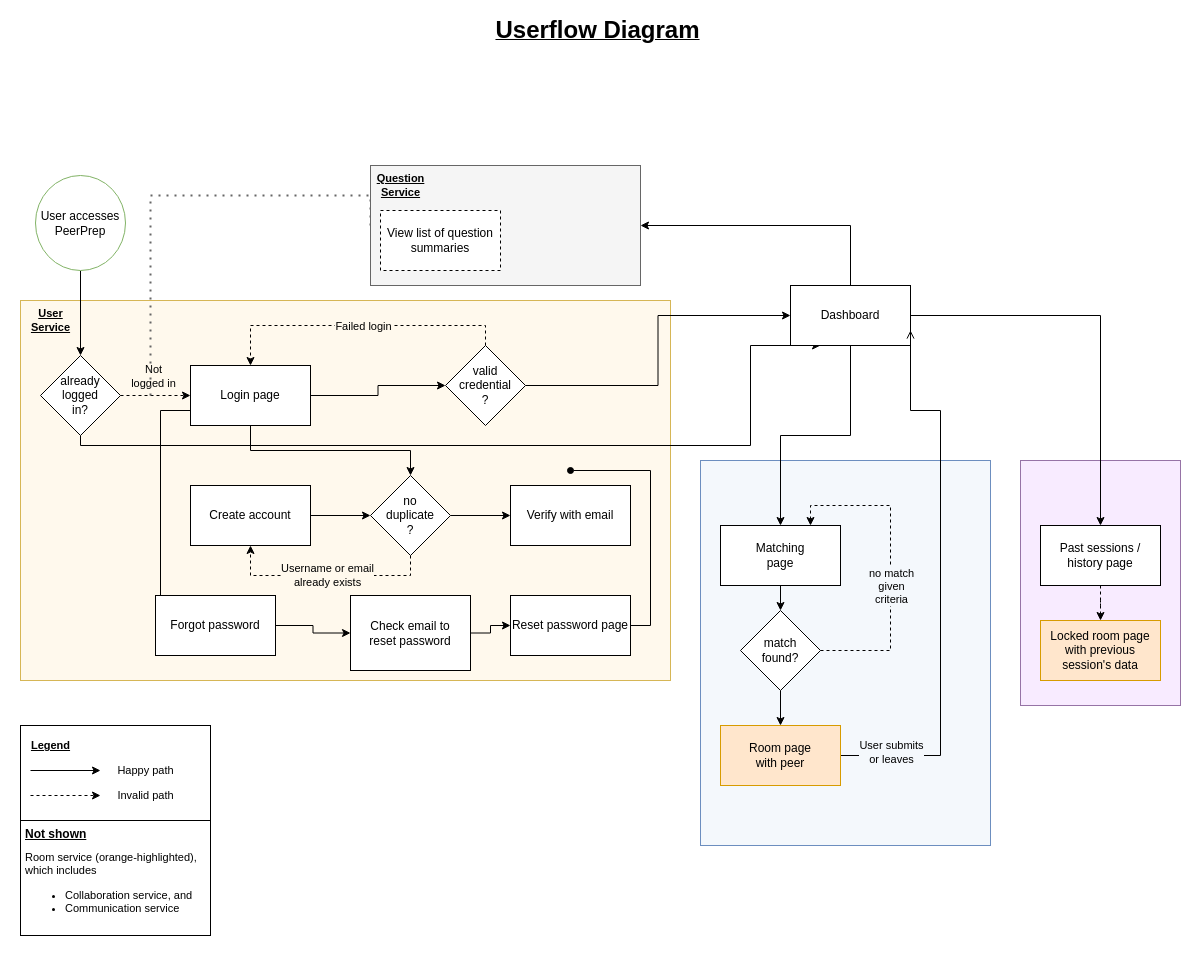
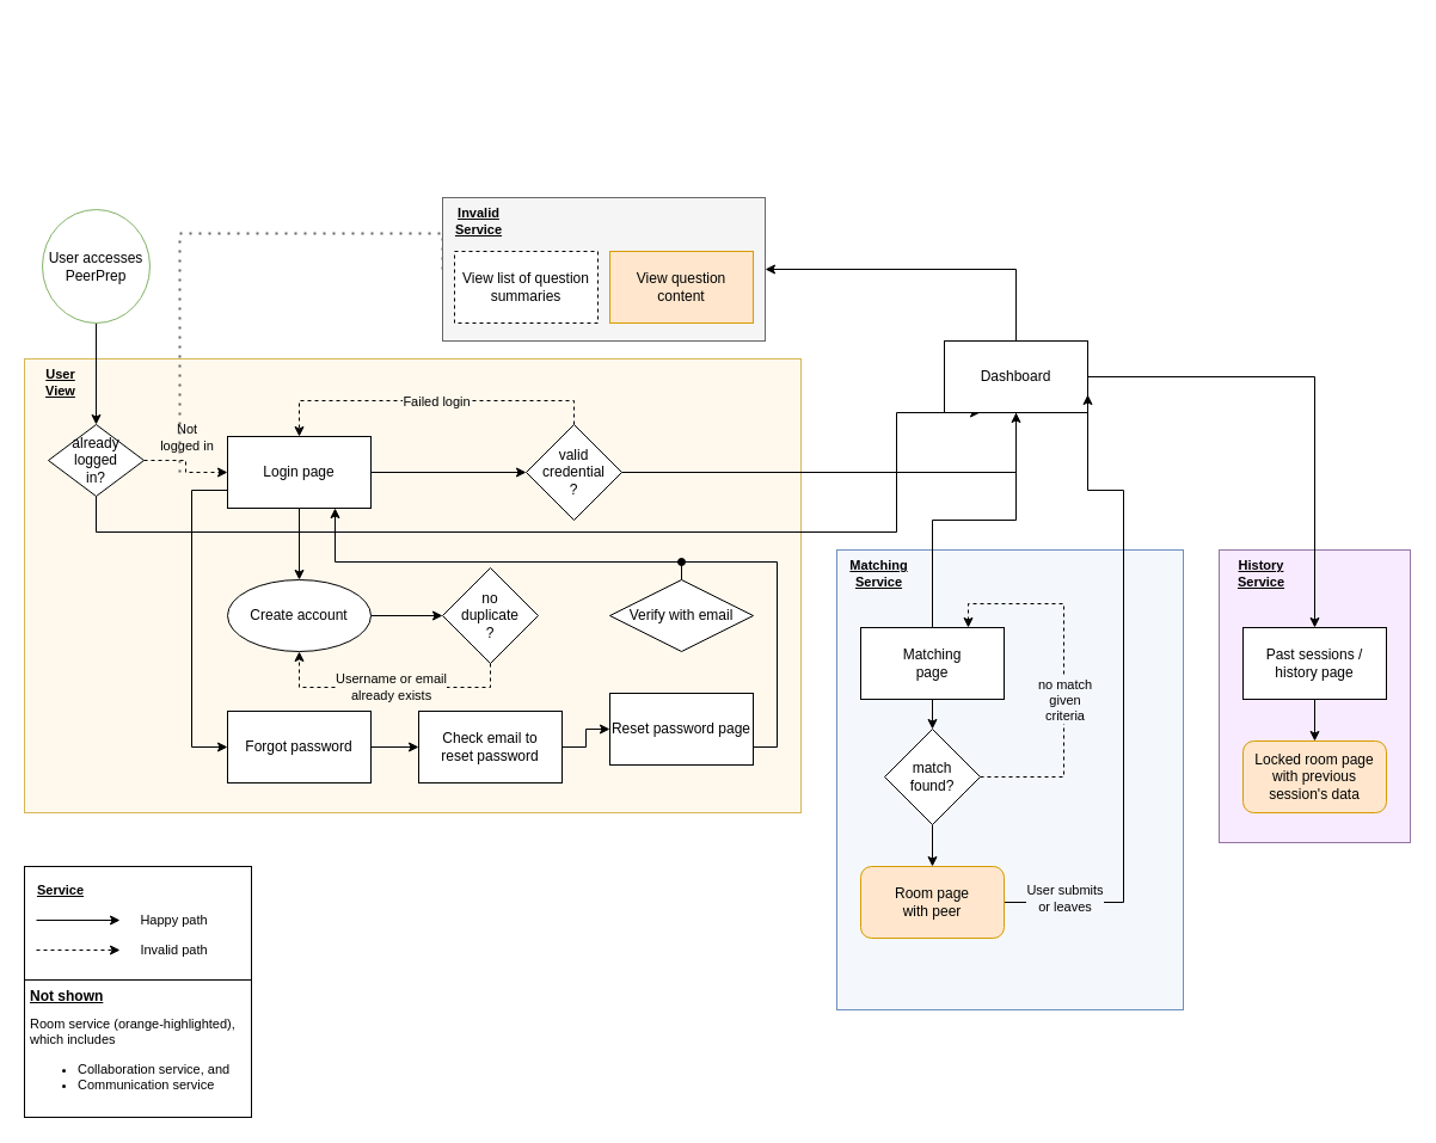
- <mxCell id="58" value="&lt;font style=&quot;font-size: 24px&quot;&gt;Userflow Diagram&lt;/font&gt;" style="text;html=1;align=center;verticalAlign=middle;resizable=0;points=[];autosize=1;strokeColor=none;fillColor=none;fontStyle=5" parent="1" vertex="1"><mxGeometry x="487" y="20" width="220" height="20" as="geometry" /></mxCell>
- <mxCell id="64" value="Question&lt;br&gt;Service" style="text;html=1;align=center;verticalAlign=middle;resizable=0;points=[];autosize=1;strokeColor=none;fillColor=none;fontSize=11;fontFamily=Helvetica;fontColor=default;fontStyle=5" parent="62" vertex="1"><mxGeometry y="5" width="60" height="30" as="geometry" /></mxCell>
+ <mxCell id="64" value="Invalid&lt;br&gt;Service" style="text;html=1;align=center;verticalAlign=middle;resizable=0;points=[];autosize=1;strokeColor=none;fillColor=none;fontSize=11;fontFamily=Helvetica;fontColor=default;fontStyle=5" parent="62" vertex="1"><mxGeometry y="5" width="60" height="30" as="geometry" /></mxCell>
+ <mxCell id="66" value="View question &lt;br&gt;content" style="rounded=0;whiteSpace=wrap;html=1;fillColor=#ffe6cc;strokeColor=#d79b00;" parent="62" vertex="1"><mxGeometry x="140" y="45" width="120" height="60" as="geometry" /></mxCell>
- <mxCell id="42" value="User &lt;br&gt;Service" style="text;html=1;align=center;verticalAlign=middle;resizable=0;points=[];autosize=1;strokeColor=none;fillColor=none;fontSize=11;fontFamily=Helvetica;fontColor=default;fontStyle=5" parent="1" vertex="1"><mxGeometry x="20" y="300" width="60" height="40" as="geometry" /></mxCell>
+ <mxCell id="42" value="User &lt;br&gt;View" style="text;html=1;align=center;verticalAlign=middle;resizable=0;points=[];autosize=1;strokeColor=none;fillColor=none;fontSize=11;fontFamily=Helvetica;fontColor=default;fontStyle=5" parent="1" vertex="1"><mxGeometry x="20" y="300" width="60" height="40" as="geometry" /></mxCell>
- <mxCell id="51" style="edgeStyle=orthogonalEdgeStyle;rounded=0;orthogonalLoop=1;jettySize=auto;html=1;exitX=1;exitY=0.5;exitDx=0;exitDy=0;entryX=1;entryY=0.75;entryDx=0;entryDy=0;endArrow=open;" parent="1" source="53" target="23" edge="1"><mxGeometry relative="1" as="geometry"><Array as="points"><mxPoint x="940" y="755" /><mxPoint x="940" y="410" /></Array></mxGeometry></mxCell>
+ <mxCell id="51" style="edgeStyle=orthogonalEdgeStyle;rounded=0;orthogonalLoop=1;jettySize=auto;html=1;exitX=1;exitY=0.5;exitDx=0;exitDy=0;entryX=1;entryY=0.75;entryDx=0;entryDy=0;" parent="1" source="53" target="23" edge="1"><mxGeometry relative="1" as="geometry"><Array as="points"><mxPoint x="940" y="755" /><mxPoint x="940" y="410" /></Array></mxGeometry></mxCell>
- <mxCell id="19" value="valid credential&lt;br&gt;?" style="rhombus;whiteSpace=wrap;html=1;rounded=0;" parent="1" vertex="1"><mxGeometry x="445" y="345" width="80" height="80" as="geometry" /></mxCell>
+ <mxCell id="19" value="valid credential&lt;br&gt;?" style="rhombus;whiteSpace=wrap;html=1;rounded=0;" parent="1" vertex="1"><mxGeometry x="440" y="355" width="80" height="80" as="geometry" /></mxCell>
- <mxCell id="11" value="already logged &lt;br&gt;in?" style="rhombus;whiteSpace=wrap;html=1;" parent="1" vertex="1"><mxGeometry x="40" y="355" width="80" height="80" as="geometry" /></mxCell>
+ <mxCell id="11" value="already logged &lt;br&gt;in?" style="rhombus;whiteSpace=wrap;html=1;" parent="1" vertex="1"><mxGeometry x="40" y="355" width="80" height="60" as="geometry" /></mxCell>
- <mxCell id="13" style="edgeStyle=orthogonalEdgeStyle;rounded=0;orthogonalLoop=1;jettySize=auto;html=1;exitX=0.5;exitY=1;exitDx=0;exitDy=0;" parent="1" source="15" target="31" edge="1"><mxGeometry relative="1" as="geometry" /></mxCell>
+ <mxCell id="13" style="edgeStyle=orthogonalEdgeStyle;rounded=0;orthogonalLoop=1;jettySize=auto;html=1;exitX=0.5;exitY=1;exitDx=0;exitDy=0;entryX=0.5;entryY=0;entryDx=0;entryDy=0;" parent="1" source="15" target="25" edge="1"><mxGeometry relative="1" as="geometry" /></mxCell>
+ <mxCell id="32" style="edgeStyle=orthogonalEdgeStyle;rounded=0;orthogonalLoop=1;jettySize=auto;html=1;exitX=0.5;exitY=0;exitDx=0;exitDy=0;entryX=0.75;entryY=1;entryDx=0;entryDy=0;" parent="1" source="33" target="15" edge="1"><mxGeometry relative="1" as="geometry"><Array as="points"><mxPoint x="570" y="470" /><mxPoint x="280" y="470" /></Array></mxGeometry></mxCell>
+ <mxCell id="54" value="Matching&lt;br&gt;Service" style="text;html=1;align=center;verticalAlign=middle;resizable=0;points=[];autosize=1;strokeColor=none;fillColor=none;fontSize=11;fontFamily=Helvetica;fontColor=default;fontStyle=5" parent="1" vertex="1"><mxGeometry x="700" y="460" width="70" height="40" as="geometry" /></mxCell>
+ <mxCell id="56" value="History&lt;br&gt;Service" style="text;html=1;align=center;verticalAlign=middle;resizable=0;points=[];autosize=1;strokeColor=none;fillColor=none;fontSize=11;fontFamily=Helvetica;fontColor=default;fontStyle=5" parent="1" vertex="1"><mxGeometry x="1025" y="460" width="60" height="40" as="geometry" /></mxCell>
- <mxCell id="25" value="Create account" style="rounded=0;whiteSpace=wrap;html=1;" parent="1" vertex="1"><mxGeometry x="190" y="485" width="120" height="60" as="geometry" /></mxCell>
+ <mxCell id="25" value="Create account" style="ellipse;whiteSpace=wrap;html=1;" parent="1" vertex="1"><mxGeometry x="190" y="485" width="120" height="60" as="geometry" /></mxCell>
- <mxCell id="28" style="edgeStyle=orthogonalEdgeStyle;rounded=0;orthogonalLoop=1;jettySize=auto;html=1;exitX=1;exitY=0.5;exitDx=0;exitDy=0;entryX=0;entryY=0.5;entryDx=0;entryDy=0;" parent="1" source="31" target="33" edge="1"><mxGeometry relative="1" as="geometry" /></mxCell>
- <mxCell id="33" value="Verify with email" style="whiteSpace=wrap;html=1;rounded=0;" parent="1" vertex="1"><mxGeometry x="510" y="485" width="120" height="60" as="geometry" /></mxCell>
+ <mxCell id="33" value="Verify with email" style="rhombus;whiteSpace=wrap;html=1;" parent="1" vertex="1"><mxGeometry x="510" y="485" width="120" height="60" as="geometry" /></mxCell>
- <mxCell id="20" style="edgeStyle=orthogonalEdgeStyle;rounded=0;orthogonalLoop=1;jettySize=auto;html=1;exitX=0.5;exitY=1;exitDx=0;exitDy=0;entryX=0.5;entryY=0;entryDx=0;entryDy=0;" parent="1" source="23" target="44" edge="1"><mxGeometry relative="1" as="geometry" /></mxCell>
+ <mxCell id="20" style="edgeStyle=orthogonalEdgeStyle;rounded=0;orthogonalLoop=1;jettySize=auto;html=1;exitX=0.5;exitY=1;exitDx=0;exitDy=0;entryX=0.5;entryY=0;entryDx=0;entryDy=0;endArrow=none;" parent="1" source="23" target="44" edge="1"><mxGeometry relative="1" as="geometry" /></mxCell>
- <mxCell id="45" value="" style="edgeStyle=orthogonalEdgeStyle;rounded=0;orthogonalLoop=1;jettySize=auto;html=1;dashed=1;" parent="1" source="46" target="55" edge="1"><mxGeometry relative="1" as="geometry" /></mxCell>
+ <mxCell id="45" value="" style="edgeStyle=orthogonalEdgeStyle;rounded=0;orthogonalLoop=1;jettySize=auto;html=1;" parent="1" source="46" target="55" edge="1"><mxGeometry relative="1" as="geometry" /></mxCell>
- <mxCell id="27" value="Forgot password" style="rounded=0;whiteSpace=wrap;html=1;" parent="1" vertex="1"><mxGeometry x="155" y="595" width="120" height="60" as="geometry" /></mxCell>
+ <mxCell id="27" value="Forgot password" style="rounded=0;whiteSpace=wrap;html=1;" parent="1" vertex="1"><mxGeometry x="190" y="595" width="120" height="60" as="geometry" /></mxCell>
- <mxCell id="41" value="Reset password page" style="rounded=0;whiteSpace=wrap;html=1;" parent="1" vertex="1"><mxGeometry x="510" y="595" width="120" height="60" as="geometry" /></mxCell>
+ <mxCell id="41" value="Reset password page" style="rounded=0;whiteSpace=wrap;html=1;" parent="1" vertex="1"><mxGeometry x="510" y="580" width="120" height="60" as="geometry" /></mxCell>
- <mxCell id="35" value="Check email to &lt;br&gt;reset password" style="rounded=0;whiteSpace=wrap;html=1;" parent="1" vertex="1"><mxGeometry x="350" y="595" width="120" height="75" as="geometry" /></mxCell>
+ <mxCell id="35" value="Check email to &lt;br&gt;reset password" style="rounded=0;whiteSpace=wrap;html=1;" parent="1" vertex="1"><mxGeometry x="350" y="595" width="120" height="60" as="geometry" /></mxCell>
- <mxCell id="55" value="Locked room page&lt;br&gt;with previous session's data" style="whiteSpace=wrap;html=1;rounded=0;fillColor=#ffe6cc;strokeColor=#d79b00;" parent="1" vertex="1"><mxGeometry x="1040" y="620" width="120" height="60" as="geometry" /></mxCell>
+ <mxCell id="55" value="Locked room page&lt;br&gt;with previous session's data" style="whiteSpace=wrap;html=1;fillColor=#ffe6cc;strokeColor=#d79b00;rounded=1;" parent="1" vertex="1"><mxGeometry x="1040" y="620" width="120" height="60" as="geometry" /></mxCell>
- <mxCell id="57" value="Legend" style="text;html=1;align=center;verticalAlign=middle;resizable=0;points=[];autosize=1;strokeColor=none;fillColor=none;fontSize=11;fontFamily=Helvetica;fontColor=default;fontStyle=5" parent="1" vertex="1"><mxGeometry x="20" y="730" width="60" height="30" as="geometry" /></mxCell>
+ <mxCell id="57" value="Service" style="text;html=1;align=center;verticalAlign=middle;resizable=0;points=[];autosize=1;strokeColor=none;fillColor=none;fontSize=11;fontFamily=Helvetica;fontColor=default;fontStyle=5" parent="1" vertex="1"><mxGeometry x="20" y="730" width="60" height="30" as="geometry" /></mxCell>
- <mxCell id="53" value="Room page&lt;br&gt;with peer" style="whiteSpace=wrap;html=1;rounded=0;fillColor=#ffe6cc;strokeColor=#d79b00;" parent="1" vertex="1"><mxGeometry x="720" y="725" width="120" height="60" as="geometry" /></mxCell>
+ <mxCell id="53" value="Room page&lt;br&gt;with peer" style="whiteSpace=wrap;html=1;fillColor=#ffe6cc;strokeColor=#d79b00;rounded=1;" parent="1" vertex="1"><mxGeometry x="720" y="725" width="120" height="60" as="geometry" /></mxCell>
